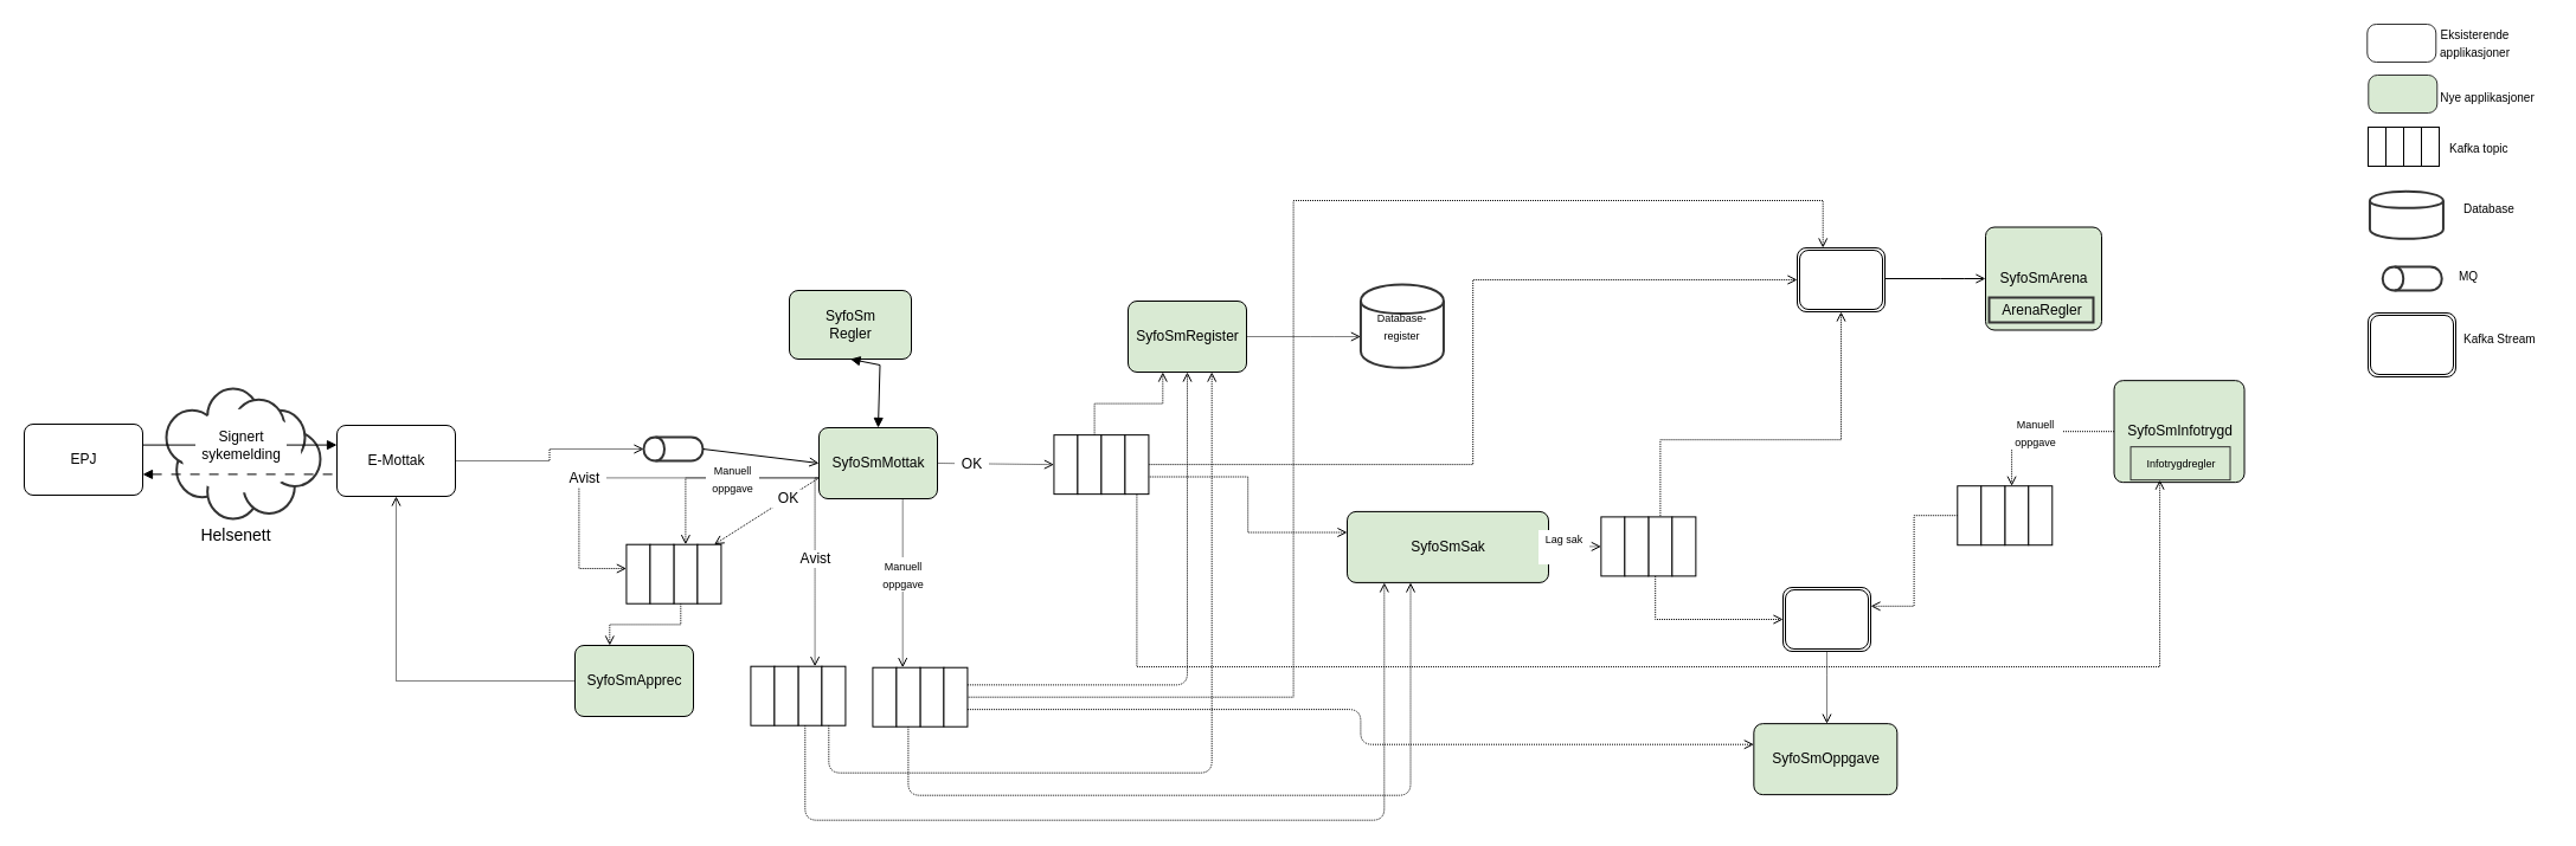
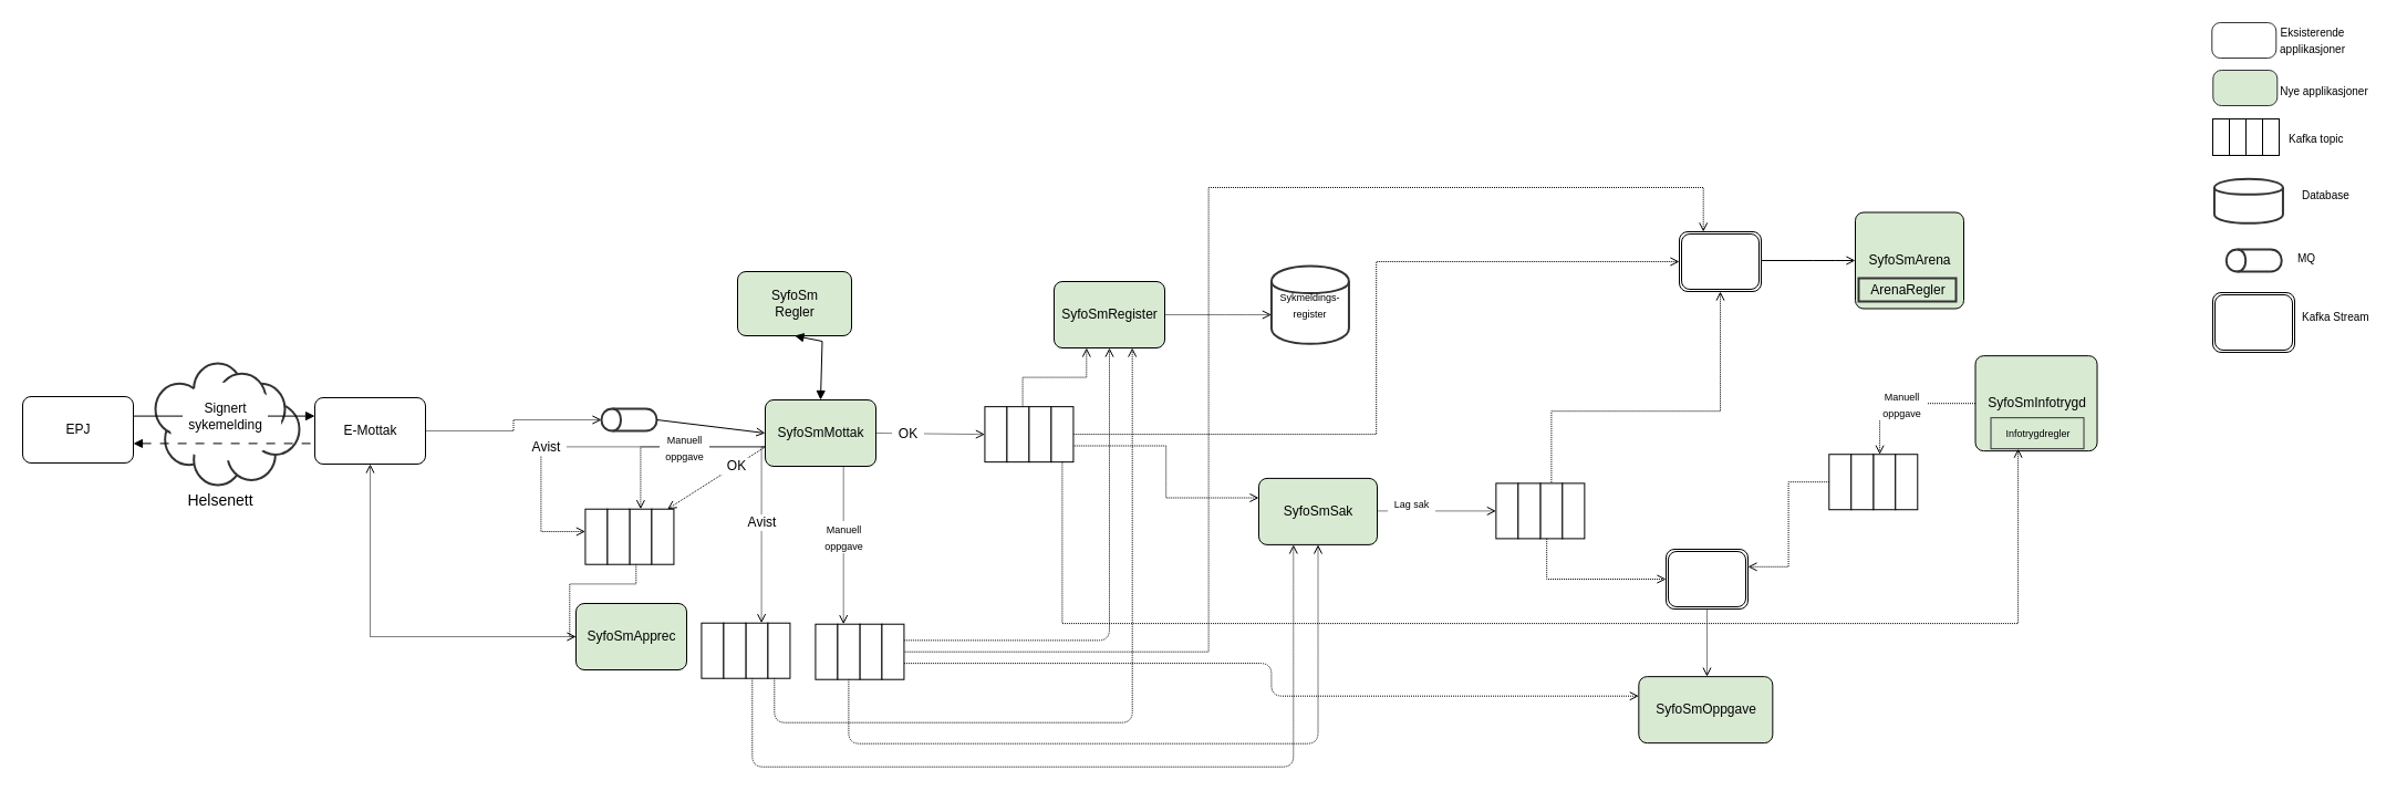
- <mxCell id="5" value="&lt;div style='width: 63.267px;height:auto;word-break: break-word;'&gt;&lt;div align=&quot;center&quot;&gt;&lt;span style=&quot;font-family:Arial;font-size:9px; line-height: 0;&quot;&gt;&lt;span style=&quot; line-height: normal;&quot;&gt;Database-register&lt;/span&gt;&lt;/span&gt;&lt;/div&gt;&lt;/div&gt;" style="shape=cylinder;shadow=0;strokeWidth=2;fillColor=#FFFFFF;strokeColor=#333333;opacity=100.0;html=1;nl2Br=0;verticalAlign=middle;align=center;spacingLeft=7.867;spacingRight=6;whiteSpace=wrap;gliffyId=883;" parent="1" vertex="1"><mxGeometry x="1148.43" y="240" width="70" height="70.37" as="geometry" /></mxCell>
+ <mxCell id="5" value="&lt;div style='width: 63.267px;height:auto;word-break: break-word;'&gt;&lt;div align=&quot;center&quot;&gt;&lt;span style=&quot;font-family:Arial;font-size:9px; line-height: 0;&quot;&gt;&lt;span style=&quot; line-height: normal;&quot;&gt;Sykmeldings-register&lt;/span&gt;&lt;/span&gt;&lt;/div&gt;&lt;/div&gt;" style="shape=cylinder;shadow=0;strokeWidth=2;fillColor=#FFFFFF;strokeColor=#333333;opacity=100.0;html=1;nl2Br=0;verticalAlign=middle;align=center;spacingLeft=7.867;spacingRight=6;whiteSpace=wrap;gliffyId=883;" parent="1" vertex="1"><mxGeometry x="1148.43" y="240" width="70" height="70.37" as="geometry" /></mxCell>
- <mxCell id="14" value="&lt;div style='width: 100.433px;height:auto;word-break: break-word;'&gt;&lt;div align=&quot;center&quot;&gt;&lt;span style=&quot;font-family:Arial;font-size:12px; line-height: normal;&quot;&gt;SyfoSmSak&lt;span style=&quot;text-decoration:none; line-height: normal;&quot;&gt;&lt;br /&gt;&lt;/span&gt;&lt;/span&gt;&lt;/div&gt;&lt;/div&gt;" style="shape=ext;rounded=1;arcSize=15;absoluteArcSize=1;shadow=0;strokeWidth=1;fillColor=#d9ead3;strokeColor=#000000;opacity=100.0;html=1;nl2Br=0;verticalAlign=middle;align=center;spacingLeft=1.783;spacingRight=0;whiteSpace=wrap;gliffyId=1001;" parent="1" vertex="1"><mxGeometry x="1137" y="431.914" width="170" height="60" as="geometry" /></mxCell>
+ <mxCell id="14" value="&lt;div style='width: 100.433px;height:auto;word-break: break-word;'&gt;&lt;div align=&quot;center&quot;&gt;&lt;span style=&quot;font-family:Arial;font-size:12px; line-height: normal;&quot;&gt;SyfoSmSak&lt;span style=&quot;text-decoration:none; line-height: normal;&quot;&gt;&lt;br /&gt;&lt;/span&gt;&lt;/span&gt;&lt;/div&gt;&lt;/div&gt;" style="shape=ext;rounded=1;arcSize=15;absoluteArcSize=1;shadow=0;strokeWidth=1;fillColor=#d9ead3;strokeColor=#000000;opacity=100.0;html=1;nl2Br=0;verticalAlign=middle;align=center;spacingLeft=1.783;spacingRight=0;whiteSpace=wrap;gliffyId=1001;" parent="1" vertex="1"><mxGeometry x="1137" y="431.914" width="107" height="60" as="geometry" /></mxCell>
- <mxCell id="106" value="&lt;div style='width: 93.667px;height:auto;word-break: break-word;'&gt;&lt;div align=&quot;center&quot;&gt;&lt;span style=&quot;text-decoration:none;font-family:Arial;font-size:12px; line-height: 0;&quot;&gt;&lt;span style=&quot;text-decoration:none; line-height: normal;&quot;&gt;SyfoSmApprec&lt;/span&gt;&lt;/span&gt;&lt;/div&gt;&lt;/div&gt;" style="shape=ext;rounded=1;arcSize=15;absoluteArcSize=1;shadow=0;strokeWidth=1;fillColor=#d9ead3;strokeColor=#000000;opacity=100.0;html=1;nl2Br=0;verticalAlign=middle;align=center;spacingLeft=1.667;spacingRight=0;whiteSpace=wrap;gliffyId=1456;" parent="1" vertex="1"><mxGeometry x="485" y="545" width="100" height="60" as="geometry" /></mxCell>
+ <mxCell id="106" value="&lt;div style='width: 93.667px;height:auto;word-break: break-word;'&gt;&lt;div align=&quot;center&quot;&gt;&lt;span style=&quot;text-decoration:none;font-family:Arial;font-size:12px; line-height: 0;&quot;&gt;&lt;span style=&quot;text-decoration:none; line-height: normal;&quot;&gt;SyfoSmApprec&lt;/span&gt;&lt;/span&gt;&lt;/div&gt;&lt;/div&gt;" style="shape=ext;rounded=1;arcSize=15;absoluteArcSize=1;shadow=0;strokeWidth=1;fillColor=#d9ead3;strokeColor=#000000;opacity=100.0;html=1;nl2Br=0;verticalAlign=middle;align=center;spacingLeft=1.667;spacingRight=0;whiteSpace=wrap;gliffyId=1456;" parent="1" vertex="1"><mxGeometry x="520" y="545" width="100" height="60" as="geometry" /></mxCell>
